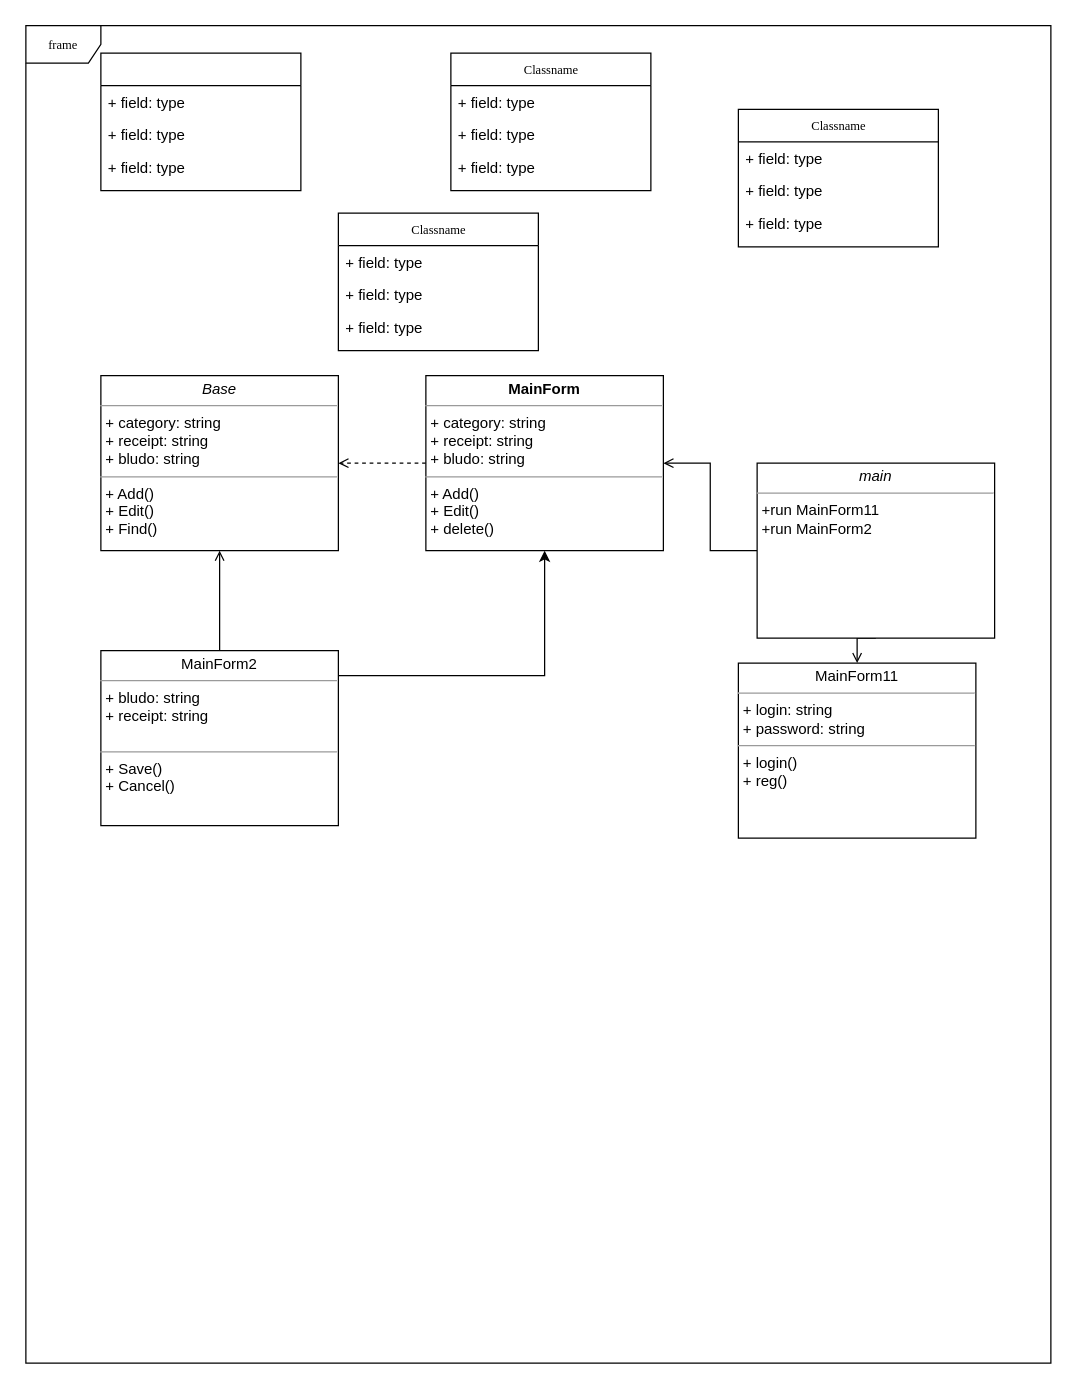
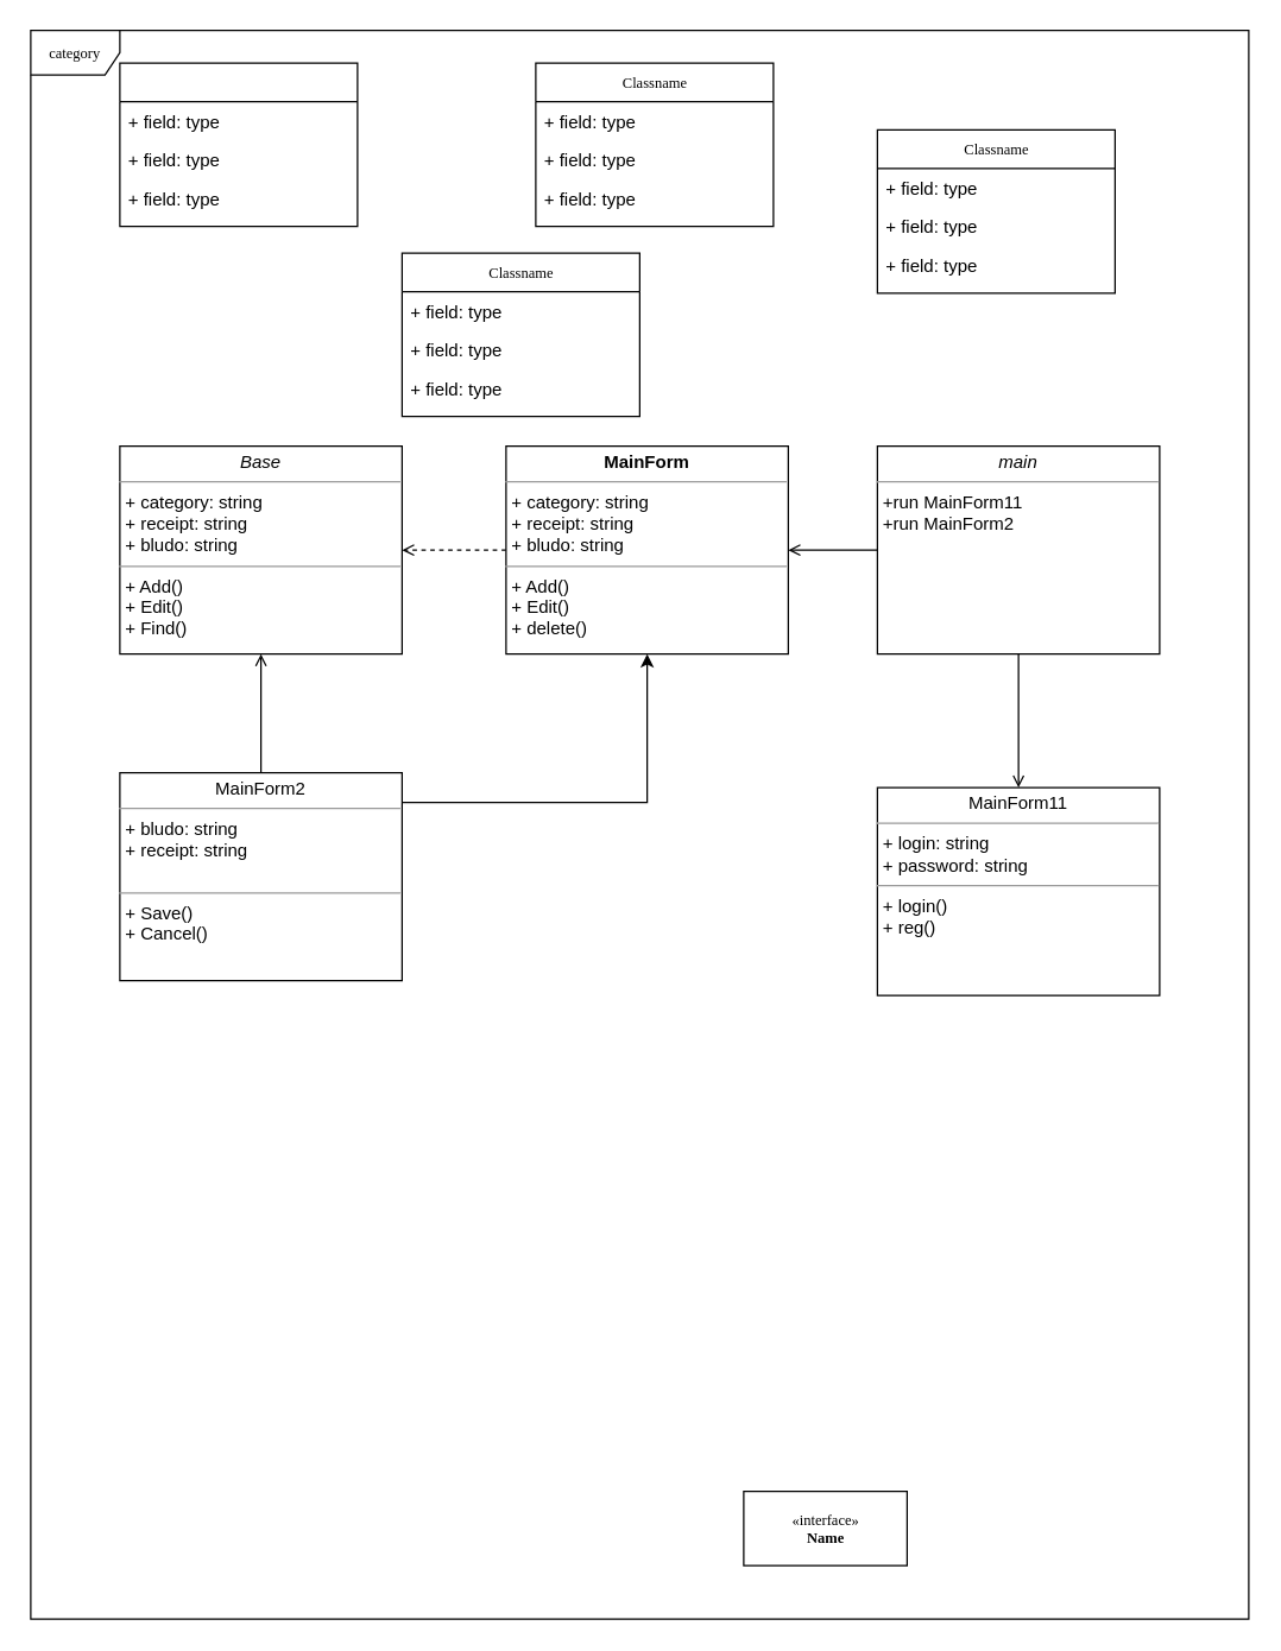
- <mxCell id="2" value="frame" style="shape=umlFrame;whiteSpace=wrap;html=1;rounded=0;shadow=0;comic=0;labelBackgroundColor=none;strokeWidth=1;fontFamily=Verdana;fontSize=10;align=center;" parent="1" vertex="1"><mxGeometry x="20" y="20" width="820" height="1070" as="geometry" /></mxCell>
+ <mxCell id="2" value="category" style="shape=umlFrame;whiteSpace=wrap;html=1;rounded=0;shadow=0;comic=0;labelBackgroundColor=none;strokeWidth=1;fontFamily=Verdana;fontSize=10;align=center;" parent="1" vertex="1"><mxGeometry x="20" y="20" width="820" height="1070" as="geometry" /></mxCell>
- <mxCell id="15" value="&lt;p style=&quot;margin:0px;margin-top:4px;text-align:center;&quot;&gt;&lt;i&gt;main&lt;/i&gt;&lt;/p&gt;&lt;hr size=&quot;1&quot;&gt;&lt;p style=&quot;margin:0px;margin-left:4px;&quot;&gt;&lt;/p&gt;&lt;p style=&quot;margin:0px;margin-left:4px;&quot;&gt;+run MainForm11&lt;/p&gt;&lt;p style=&quot;margin:0px;margin-left:4px;&quot;&gt;+run MainForm2&lt;br&gt;&lt;/p&gt;" style="verticalAlign=top;align=left;overflow=fill;fontSize=12;fontFamily=Helvetica;html=1;rounded=0;shadow=0;comic=0;labelBackgroundColor=none;strokeWidth=1" parent="1" vertex="1"><mxGeometry x="605" y="370" width="190" height="140" as="geometry" /></mxCell>
+ <mxCell id="15" value="&lt;p style=&quot;margin:0px;margin-top:4px;text-align:center;&quot;&gt;&lt;i&gt;main&lt;/i&gt;&lt;/p&gt;&lt;hr size=&quot;1&quot;&gt;&lt;p style=&quot;margin:0px;margin-left:4px;&quot;&gt;&lt;/p&gt;&lt;p style=&quot;margin:0px;margin-left:4px;&quot;&gt;+run MainForm11&lt;/p&gt;&lt;p style=&quot;margin:0px;margin-left:4px;&quot;&gt;+run MainForm2&lt;br&gt;&lt;/p&gt;" style="verticalAlign=top;align=left;overflow=fill;fontSize=12;fontFamily=Helvetica;html=1;rounded=0;shadow=0;comic=0;labelBackgroundColor=none;strokeWidth=1" parent="1" vertex="1"><mxGeometry x="590" y="300" width="190" height="140" as="geometry" /></mxCell>
+ <mxCell id="11" value="&amp;laquo;interface&amp;raquo;&lt;br&gt;&lt;b&gt;Name&lt;/b&gt;" style="html=1;rounded=0;shadow=0;comic=0;labelBackgroundColor=none;strokeWidth=1;fontFamily=Verdana;fontSize=10;align=center;" parent="1" vertex="1"><mxGeometry x="500" y="1004" width="110" height="50" as="geometry" /></mxCell>
